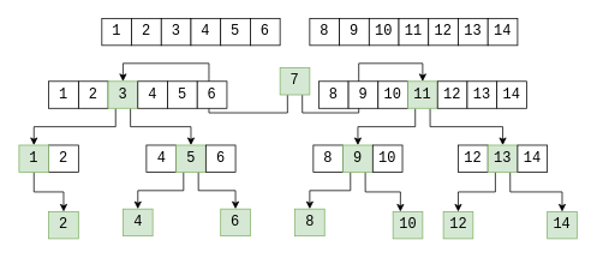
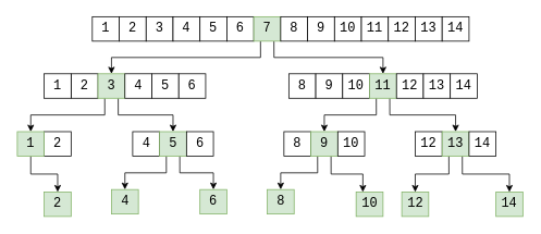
- <mxCell id="9" value="7" style="rounded=0;whiteSpace=wrap;html=1;fontSize=16;fontFamily=Courier New;fillColor=#d5e8d4;strokeColor=#82b366;" vertex="1" parent="1"><mxGeometry x="310" y="75" width="33" height="30" as="geometry" /></mxCell>
+ <mxCell id="9" value="7" style="rounded=0;whiteSpace=wrap;html=1;fontSize=16;fontFamily=Courier New;fillColor=#d5e8d4;strokeColor=#82b366;" vertex="1" parent="1"><mxGeometry x="310" y="20" width="33" height="30" as="geometry" /></mxCell>
